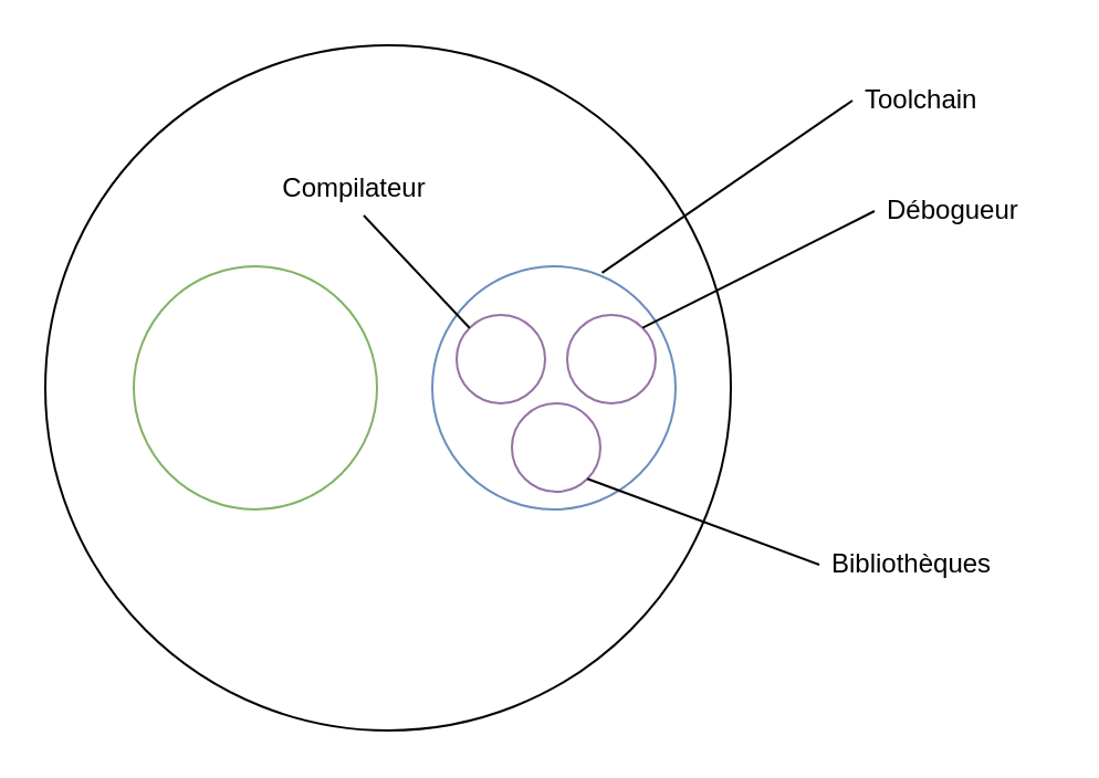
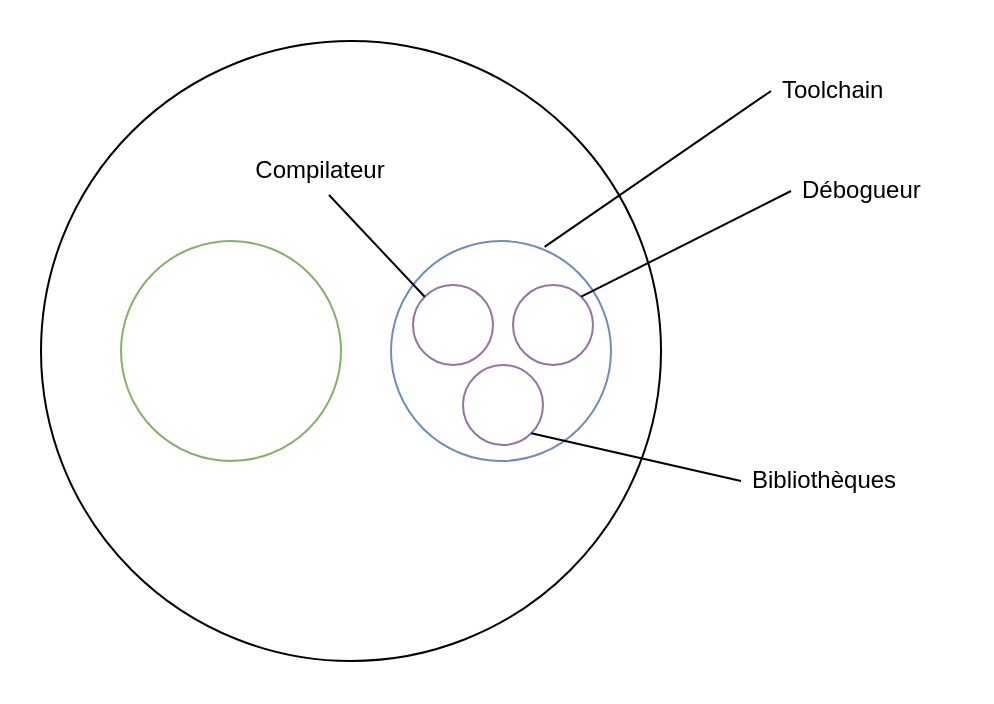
- <mxCell id="15" value="Bibliothèques" style="text;strokeColor=none;align=left;fillColor=none;html=1;verticalAlign=middle;whiteSpace=wrap;rounded=0;spacingLeft=4;" parent="1" vertex="1"><mxGeometry x="370" y="240" width="90" height="30" as="geometry" /></mxCell>
+ <mxCell id="15" value="Bibliothèques" style="text;strokeColor=none;align=left;fillColor=none;html=1;verticalAlign=middle;whiteSpace=wrap;rounded=0;spacingLeft=4;" parent="1" vertex="1"><mxGeometry x="370" y="225" width="90" height="30" as="geometry" /></mxCell>
